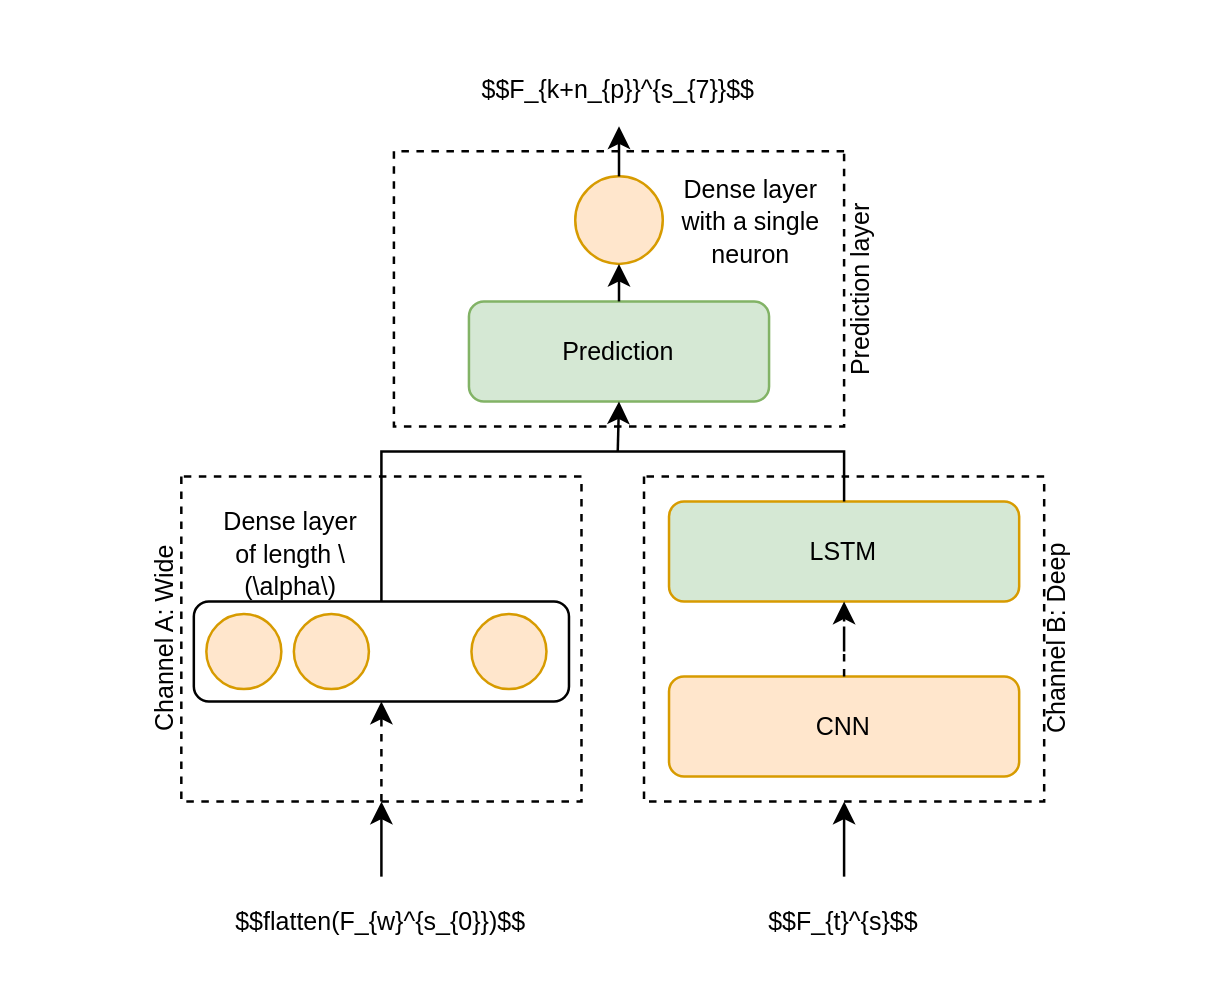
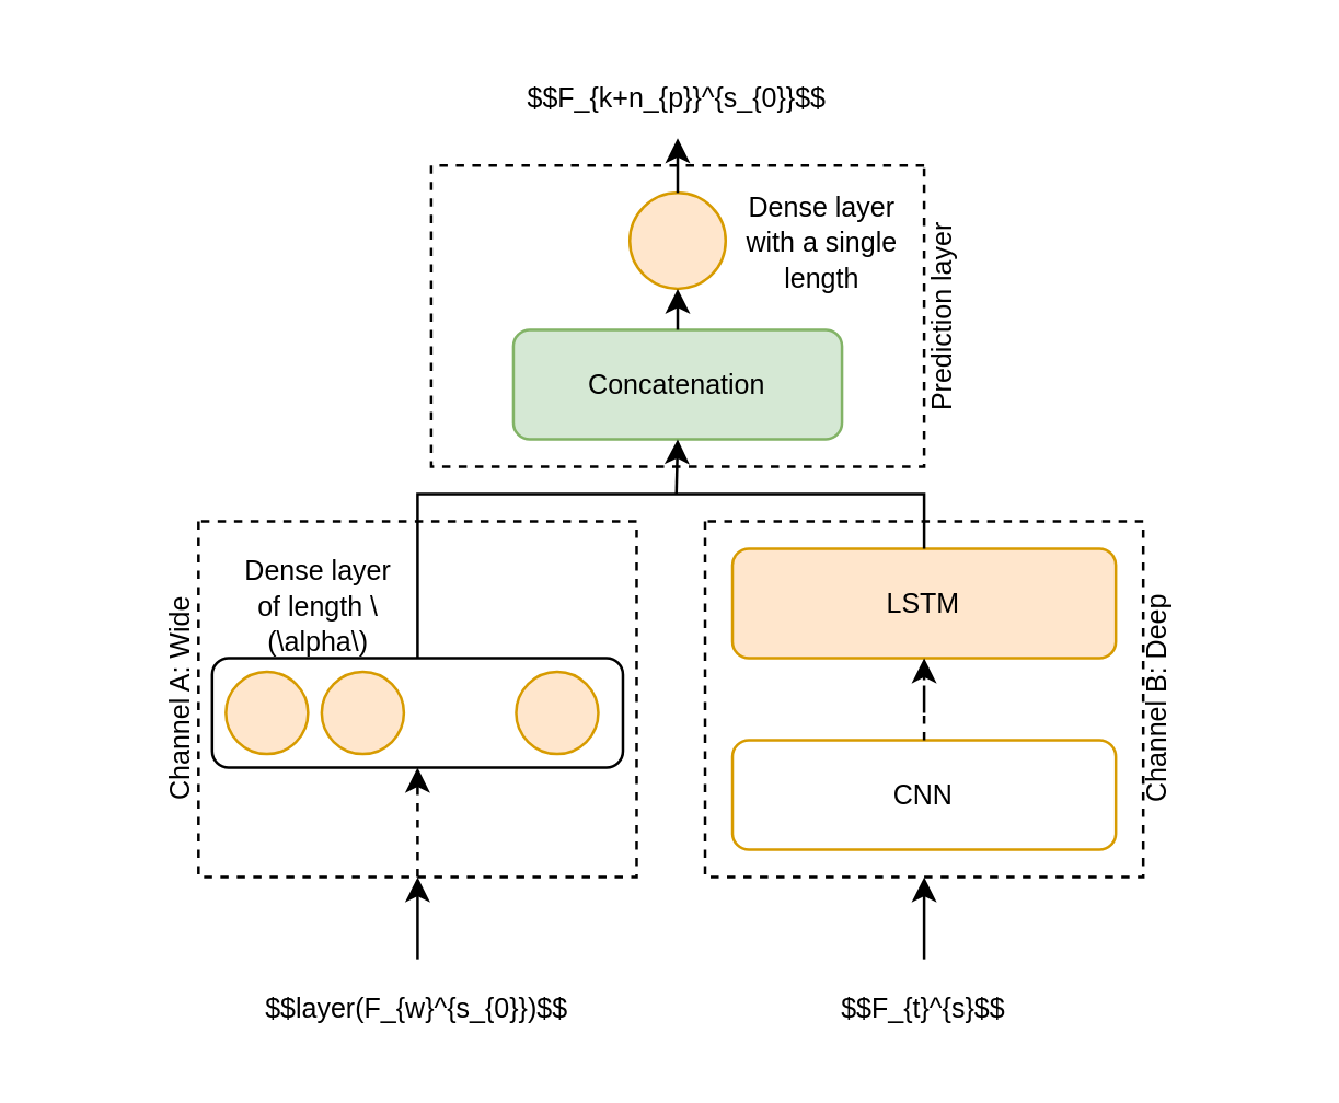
- <mxCell id="31" value="&lt;font style=&quot;font-size: 10px&quot; face=&quot;Helvetica&quot;&gt;$$F_{k+n_{p}}^{s_{7}}$$&lt;/font&gt;" style="text;html=1;strokeColor=none;fillColor=none;align=center;verticalAlign=middle;whiteSpace=wrap;rounded=0;shadow=0;glass=0;dashed=1;sketch=0;fontSize=11;" vertex="1" parent="1"><mxGeometry x="217" y="20" width="60" height="30" as="geometry" /></mxCell>
+ <mxCell id="31" value="&lt;font style=&quot;font-size: 10px&quot; face=&quot;Helvetica&quot;&gt;$$F_{k+n_{p}}^{s_{0}}$$&lt;/font&gt;" style="text;html=1;strokeColor=none;fillColor=none;align=center;verticalAlign=middle;whiteSpace=wrap;rounded=0;shadow=0;glass=0;dashed=1;sketch=0;fontSize=11;" vertex="1" parent="1"><mxGeometry x="217" y="20" width="60" height="30" as="geometry" /></mxCell>
- <mxCell id="33" value="&lt;font style=&quot;font-size: 10px&quot; face=&quot;Helvetica&quot;&gt;Dense layer with a single neuron&lt;br&gt;&lt;/font&gt;" style="text;html=1;strokeColor=none;fillColor=none;align=center;verticalAlign=middle;whiteSpace=wrap;rounded=0;shadow=0;glass=0;dashed=1;sketch=0;fontSize=11;" vertex="1" parent="32"><mxGeometry x="107.5" y="-3" width="70" height="61" as="geometry" /></mxCell>
+ <mxCell id="33" value="&lt;font style=&quot;font-size: 10px&quot; face=&quot;Helvetica&quot;&gt;Dense layer with a single length&lt;br&gt;&lt;/font&gt;" style="text;html=1;strokeColor=none;fillColor=none;align=center;verticalAlign=middle;whiteSpace=wrap;rounded=0;shadow=0;glass=0;dashed=1;sketch=0;fontSize=11;" vertex="1" parent="32"><mxGeometry x="107.5" y="-3" width="70" height="61" as="geometry" /></mxCell>
- <mxCell id="4" value="&lt;font style=&quot;font-size: 10px&quot; face=&quot;Helvetica&quot;&gt;Prediction&lt;/font&gt;" style="text;html=1;strokeColor=none;fillColor=none;align=center;verticalAlign=middle;whiteSpace=wrap;rounded=0;shadow=0;glass=0;sketch=0;" vertex="1" parent="2"><mxGeometry x="30" y="5" width="60" height="30" as="geometry" /></mxCell>
+ <mxCell id="4" value="&lt;font style=&quot;font-size: 10px&quot; face=&quot;Helvetica&quot;&gt;Concatenation&lt;/font&gt;" style="text;html=1;strokeColor=none;fillColor=none;align=center;verticalAlign=middle;whiteSpace=wrap;rounded=0;shadow=0;glass=0;sketch=0;" vertex="1" parent="2"><mxGeometry x="30" y="5" width="60" height="30" as="geometry" /></mxCell>
- <mxCell id="7" value="&lt;font style=&quot;font-size: 10px&quot; face=&quot;Helvetica&quot;&gt;LSTM&lt;/font&gt;" style="rounded=1;whiteSpace=wrap;html=1;fillColor=#d5e8d4;strokeColor=#d79b00;" vertex="1" parent="5"><mxGeometry width="140" height="40" as="geometry" /></mxCell>
+ <mxCell id="7" value="&lt;font style=&quot;font-size: 10px&quot; face=&quot;Helvetica&quot;&gt;LSTM&lt;/font&gt;" style="rounded=1;whiteSpace=wrap;html=1;fillColor=#ffe6cc;strokeColor=#d79b00;" vertex="1" parent="5"><mxGeometry width="140" height="40" as="geometry" /></mxCell>
- <mxCell id="8" value="&lt;font style=&quot;font-size: 10px&quot; face=&quot;Helvetica&quot;&gt;CNN&lt;/font&gt;" style="rounded=1;whiteSpace=wrap;html=1;fillColor=#ffe6cc;strokeColor=#d79b00;" vertex="1" parent="5"><mxGeometry y="70" width="140" height="40" as="geometry" /></mxCell>
+ <mxCell id="8" value="&lt;font style=&quot;font-size: 10px&quot; face=&quot;Helvetica&quot;&gt;CNN&lt;/font&gt;" style="rounded=1;whiteSpace=wrap;html=1;fillColor=#ffffff;strokeColor=#d79b00;" vertex="1" parent="5"><mxGeometry y="70" width="140" height="40" as="geometry" /></mxCell>
- <mxCell id="16" value="&lt;font style=&quot;font-size: 10px&quot; face=&quot;Helvetica&quot;&gt;$$flatten(F_{w}^{s_{0}})$$&lt;/font&gt;" style="text;html=1;strokeColor=none;fillColor=none;align=center;verticalAlign=middle;whiteSpace=wrap;rounded=0;shadow=0;glass=0;dashed=1;sketch=0;fontSize=15;" vertex="1" parent="1"><mxGeometry x="82" y="351" width="140" height="30" as="geometry" /></mxCell>
+ <mxCell id="16" value="&lt;font style=&quot;font-size: 10px&quot; face=&quot;Helvetica&quot;&gt;$$layer(F_{w}^{s_{0}})$$&lt;/font&gt;" style="text;html=1;strokeColor=none;fillColor=none;align=center;verticalAlign=middle;whiteSpace=wrap;rounded=0;shadow=0;glass=0;dashed=1;sketch=0;fontSize=15;" vertex="1" parent="1"><mxGeometry x="82" y="351" width="140" height="30" as="geometry" /></mxCell>
